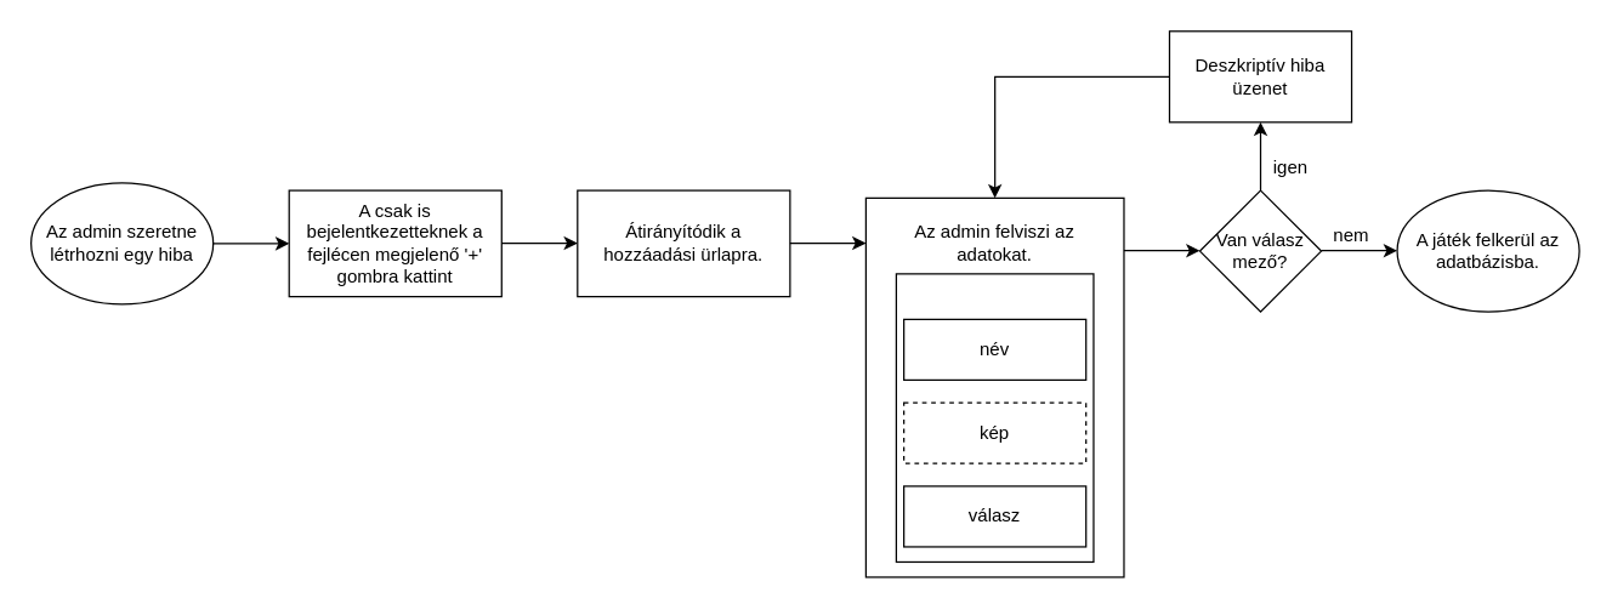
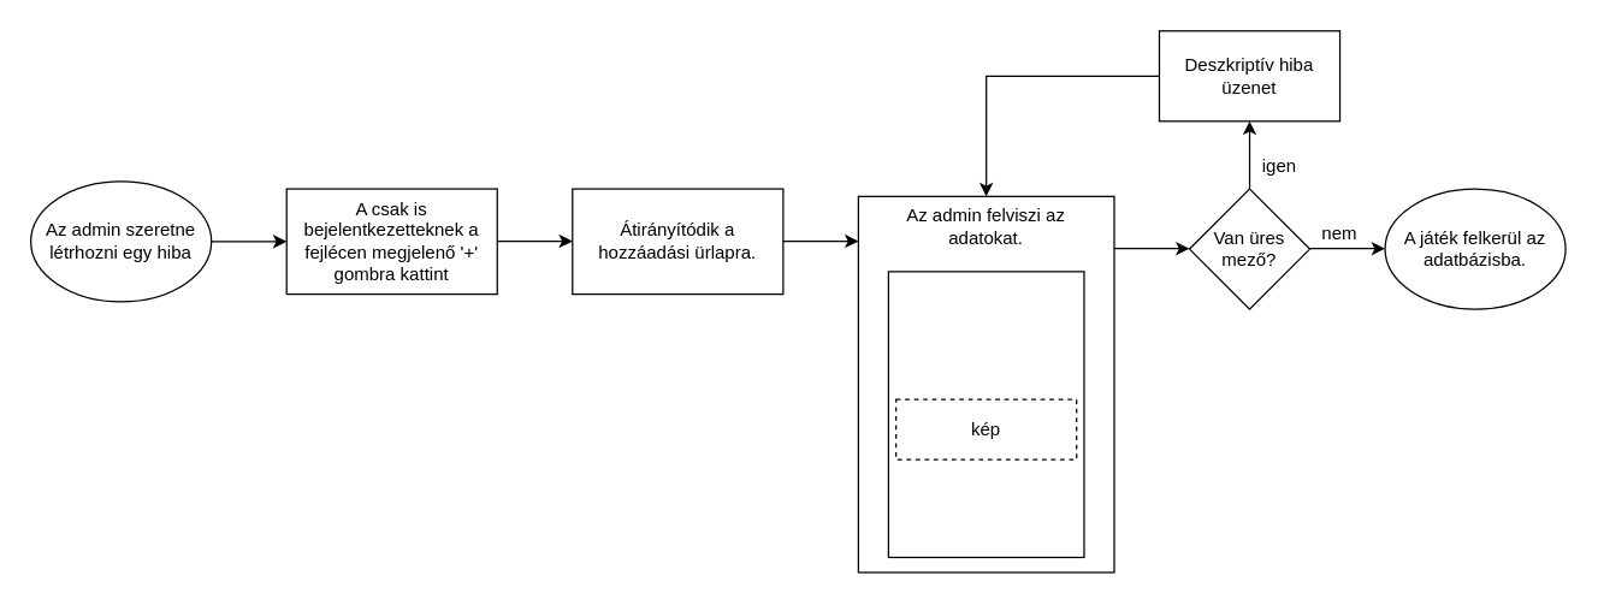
- <mxCell id="17" value="Az admin felviszi az adatokat." style="text;html=1;strokeColor=none;fillColor=none;align=center;verticalAlign=middle;whiteSpace=wrap;rounded=0;" parent="1" vertex="1"><mxGeometry x="600" y="145" width="110" height="30" as="geometry" /></mxCell>
+ <mxCell id="17" value="Az admin felviszi az adatokat." style="text;html=1;strokeColor=none;fillColor=none;align=center;verticalAlign=middle;whiteSpace=wrap;rounded=0;" parent="1" vertex="1"><mxGeometry x="600" y="135" width="110" height="30" as="geometry" /></mxCell>
- <mxCell id="10" value="Van válasz mező?" style="rhombus;whiteSpace=wrap;html=1;" parent="1" vertex="1"><mxGeometry x="790" y="125" width="80" height="80" as="geometry" /></mxCell>
+ <mxCell id="10" value="Van üres mező?" style="rhombus;whiteSpace=wrap;html=1;" parent="1" vertex="1"><mxGeometry x="790" y="125" width="80" height="80" as="geometry" /></mxCell>
- <mxCell id="19" value="név" style="rounded=0;whiteSpace=wrap;html=1;" parent="1" vertex="1"><mxGeometry x="595" y="210" width="120" height="40" as="geometry" /></mxCell>
- <mxCell id="21" value="válasz" style="rounded=0;whiteSpace=wrap;html=1;" parent="1" vertex="1"><mxGeometry x="595" y="320" width="120" height="40" as="geometry" /></mxCell>
